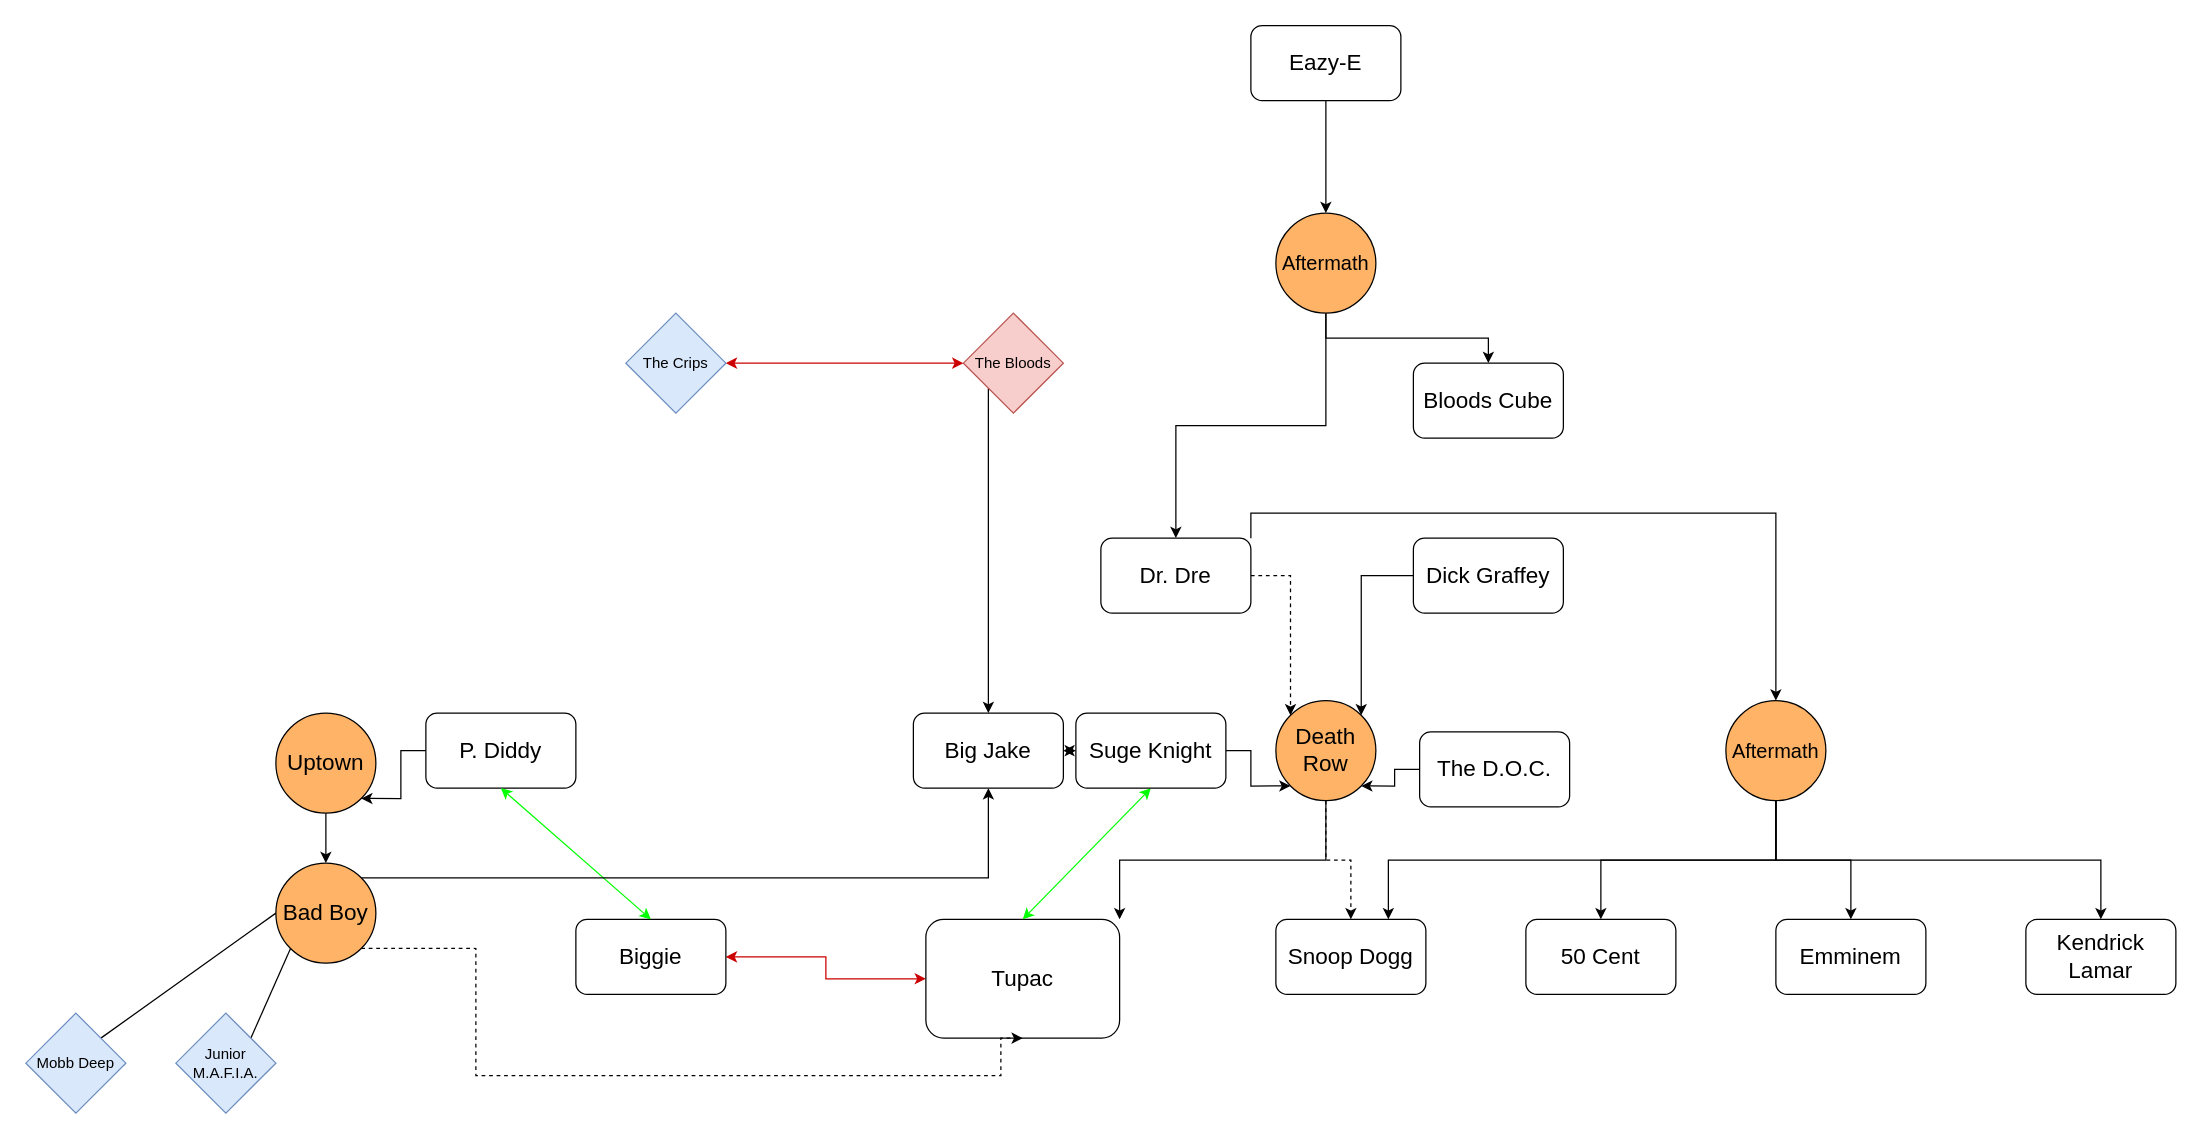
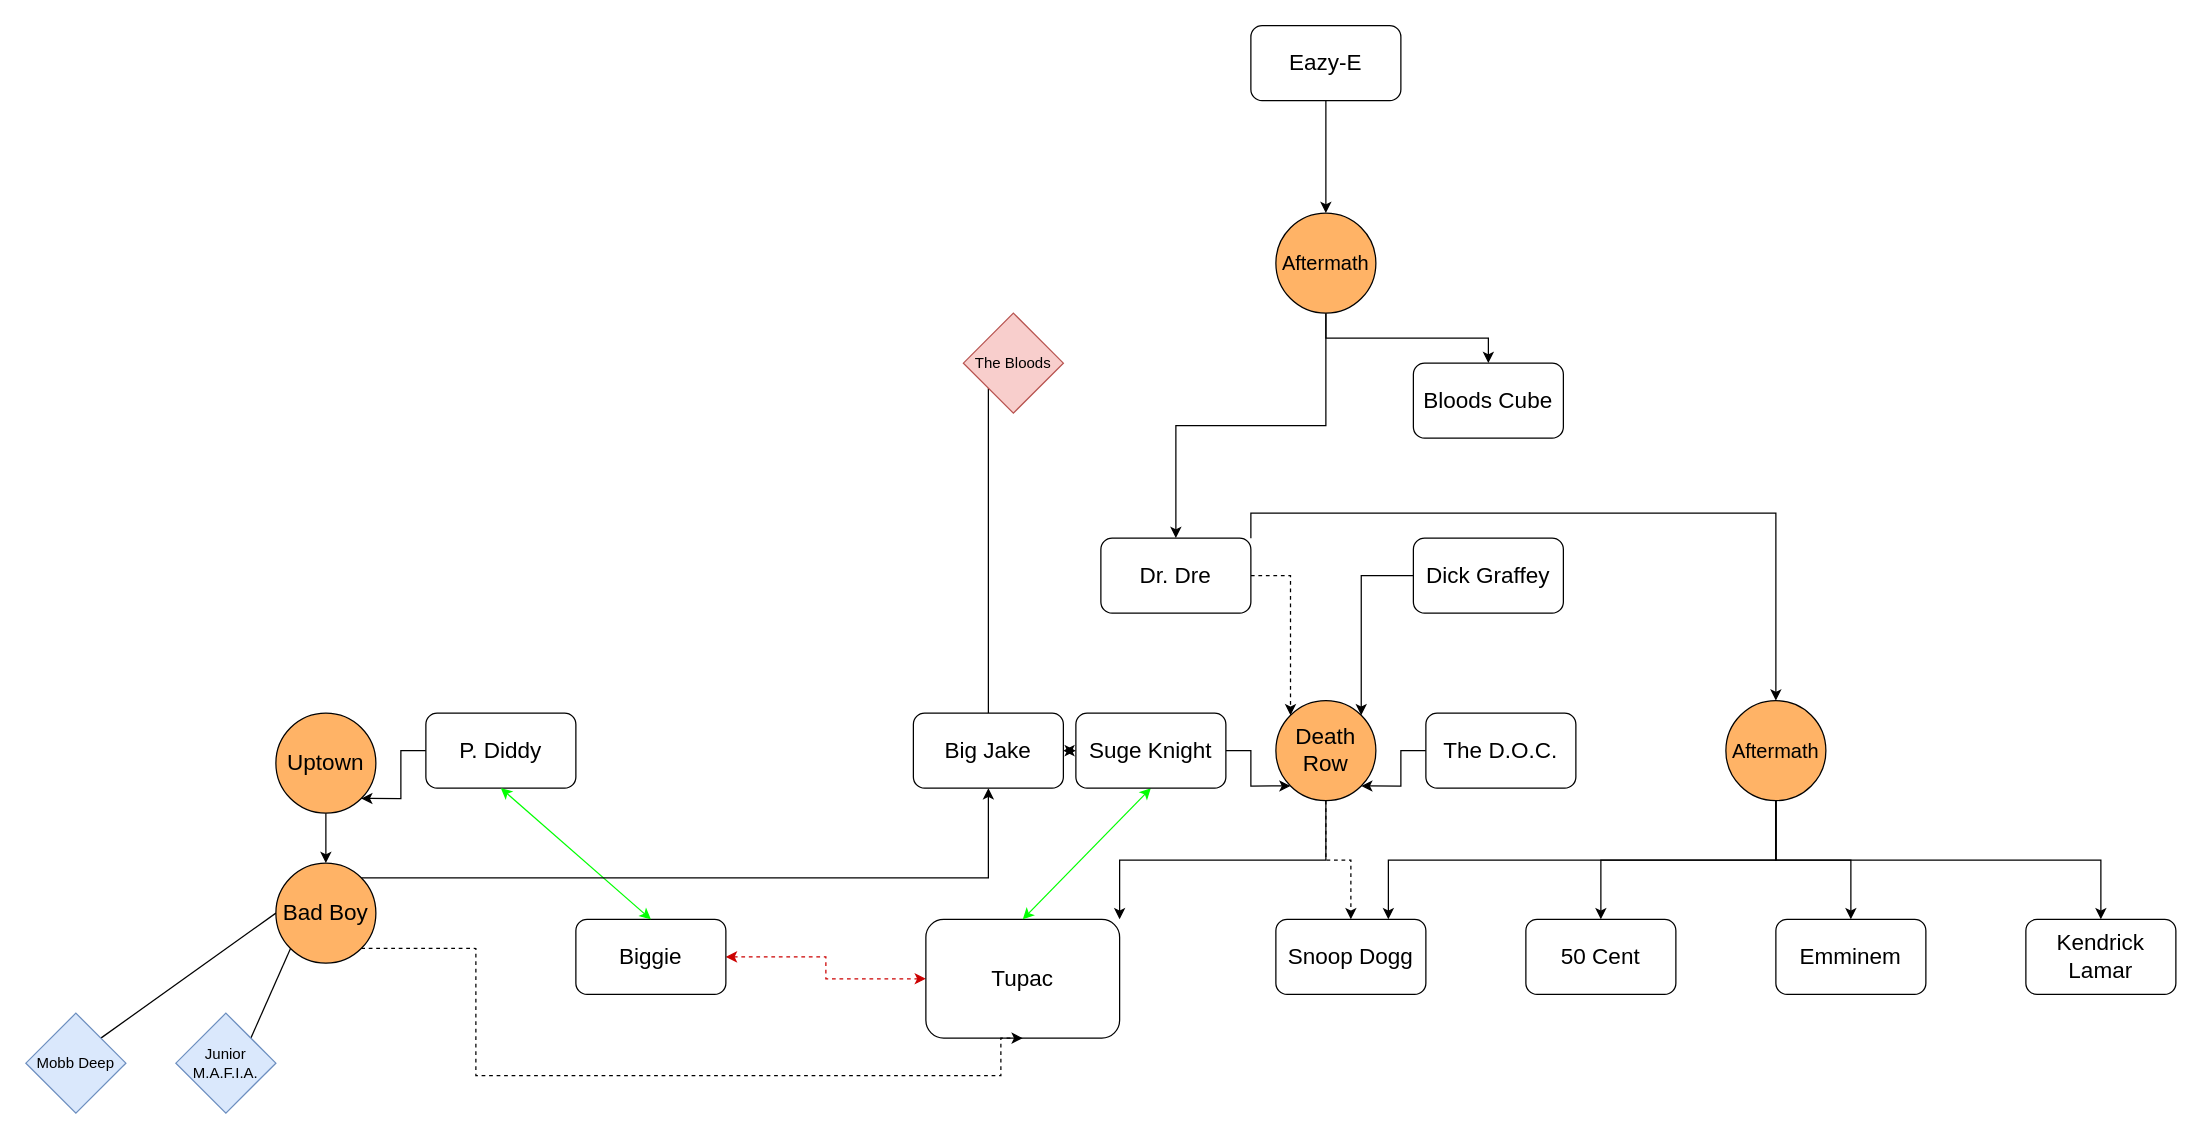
- <mxCell id="46" value="&lt;font color=&quot;#000000&quot;&gt;The Crips&lt;/font&gt;" style="rhombus;whiteSpace=wrap;html=1;fillColor=#dae8fc;strokeColor=#6c8ebf;" vertex="1" parent="1"><mxGeometry x="500" y="250" width="80" height="80" as="geometry" /></mxCell>
- <mxCell id="45" style="edgeStyle=orthogonalEdgeStyle;rounded=0;orthogonalLoop=1;jettySize=auto;html=1;exitX=1;exitY=0.5;exitDx=0;exitDy=0;entryX=0;entryY=0.5;entryDx=0;entryDy=0;startArrow=classic;startFill=1;strokeColor=#CC0000;" edge="1" parent="1" source="46" target="44"><mxGeometry relative="1" as="geometry" /></mxCell>
- <mxCell id="43" style="edgeStyle=orthogonalEdgeStyle;rounded=0;orthogonalLoop=1;jettySize=auto;html=1;exitX=0;exitY=1;exitDx=0;exitDy=0;entryX=0.5;entryY=0;entryDx=0;entryDy=0;" edge="1" parent="1" source="44" target="48"><mxGeometry relative="1" as="geometry" /></mxCell>
+ <mxCell id="43" style="edgeStyle=orthogonalEdgeStyle;rounded=0;orthogonalLoop=1;jettySize=auto;html=1;exitX=0;exitY=1;exitDx=0;exitDy=0;entryX=0.5;entryY=0;entryDx=0;entryDy=0;endArrow=none;" edge="1" parent="1" source="44" target="48"><mxGeometry relative="1" as="geometry" /></mxCell>
- <mxCell id="26" value="&lt;font style=&quot;font-size: 18px;&quot;&gt;The D.O.C.&lt;/font&gt;" style="rounded=1;whiteSpace=wrap;html=1;" vertex="1" parent="1"><mxGeometry x="1135" y="585" width="120" height="60" as="geometry" /></mxCell>
+ <mxCell id="26" value="&lt;font style=&quot;font-size: 18px;&quot;&gt;The D.O.C.&lt;/font&gt;" style="rounded=1;whiteSpace=wrap;html=1;" vertex="1" parent="1"><mxGeometry x="1140" y="570" width="120" height="60" as="geometry" /></mxCell>
- <mxCell id="2" style="edgeStyle=orthogonalEdgeStyle;rounded=0;orthogonalLoop=1;jettySize=auto;html=1;exitX=1;exitY=0.5;exitDx=0;exitDy=0;entryX=0;entryY=0.5;entryDx=0;entryDy=0;startArrow=classic;startFill=1;fillColor=#f8cecc;strokeColor=#CC0000;" edge="1" parent="1" source="3" target="4"><mxGeometry relative="1" as="geometry" /></mxCell>
+ <mxCell id="2" style="edgeStyle=orthogonalEdgeStyle;rounded=0;orthogonalLoop=1;jettySize=auto;html=1;exitX=1;exitY=0.5;exitDx=0;exitDy=0;entryX=0;entryY=0.5;entryDx=0;entryDy=0;startArrow=classic;startFill=1;fillColor=#f8cecc;strokeColor=#CC0000;dashed=1;" edge="1" parent="1" source="3" target="4"><mxGeometry relative="1" as="geometry" /></mxCell>
